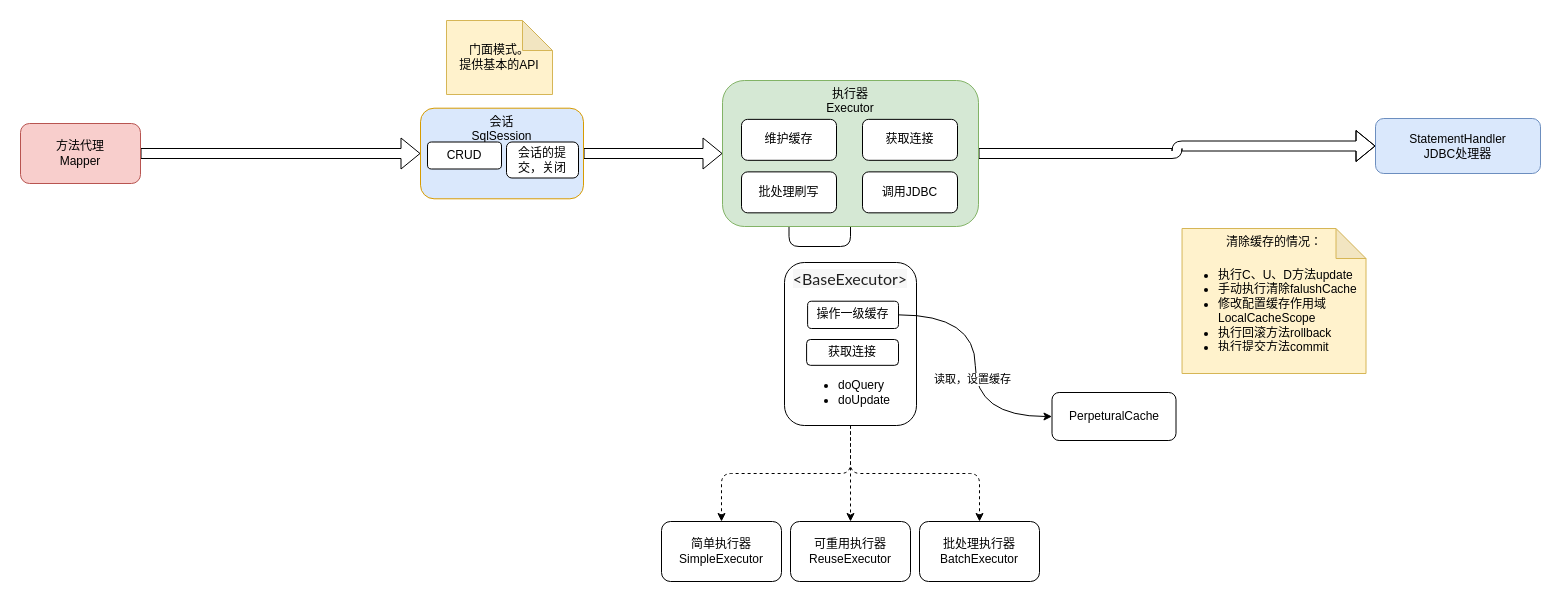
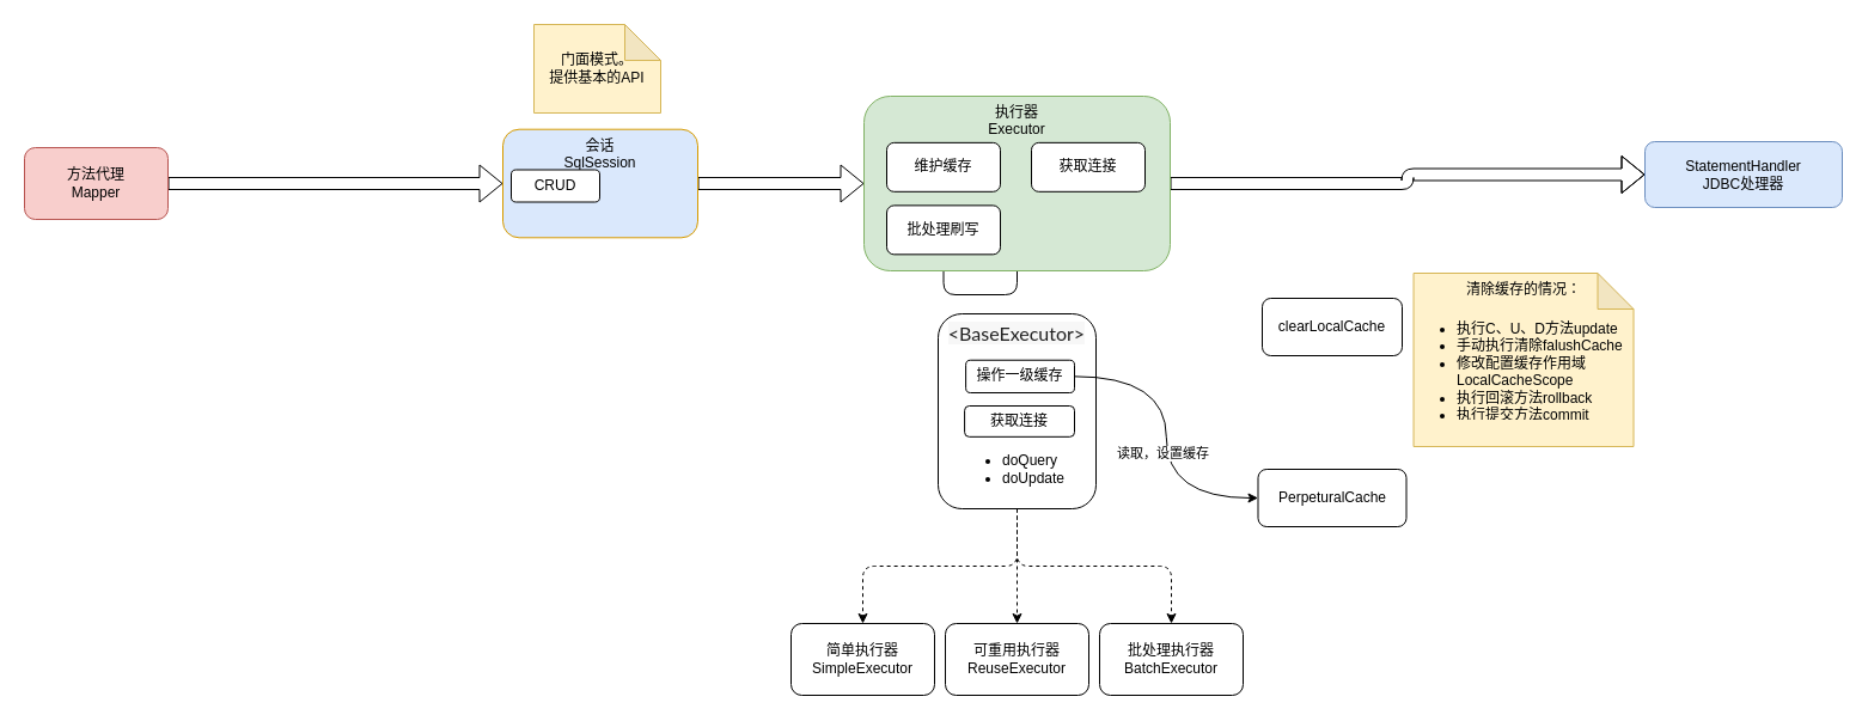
- <mxCell id="29" value="会话的提交，关闭" style="rounded=1;whiteSpace=wrap;html=1;" vertex="1" parent="1"><mxGeometry x="506" y="141.5" width="72" height="36" as="geometry" /></mxCell>
- <mxCell id="34" value="调用JDBC" style="rounded=1;whiteSpace=wrap;html=1;" vertex="1" parent="1"><mxGeometry x="862" y="171.381" width="95" height="40.964" as="geometry" /></mxCell>
+ <mxCell id="23" value="clearLocalCache" style="rounded=1;whiteSpace=wrap;html=1;" vertex="1" parent="1"><mxGeometry x="1055" y="249" width="117" height="48" as="geometry" /></mxCell>
